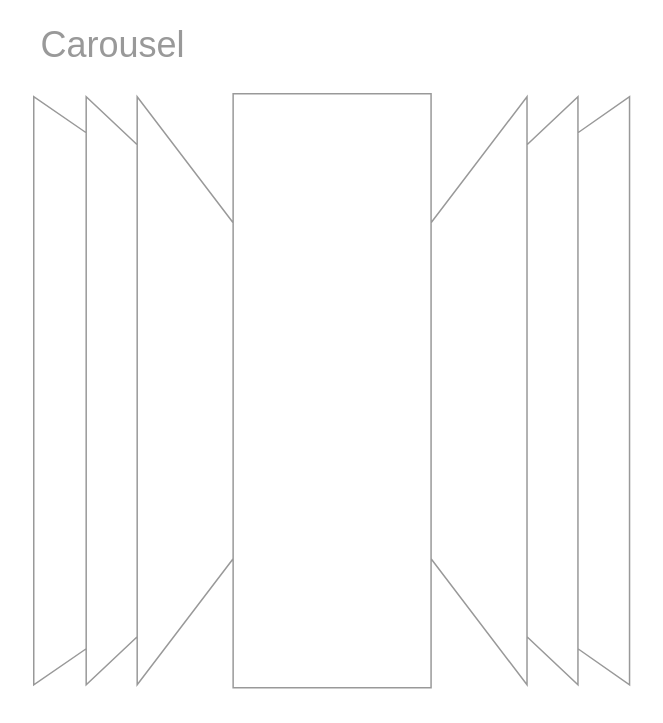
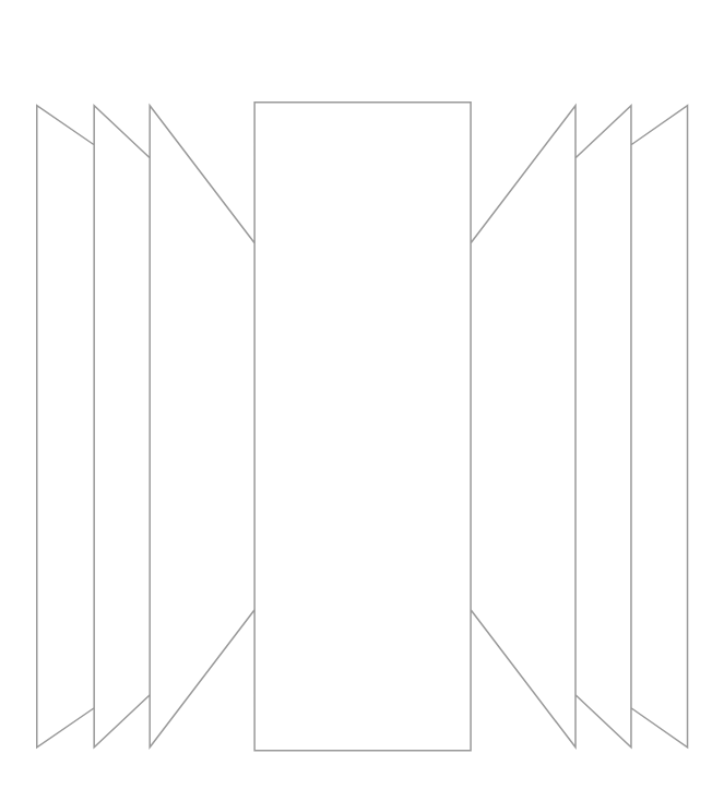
- <mxCell id="2" value="Carousel" style="html=1;shadow=0;dashed=0;shape=mxgraph.bootstrap.rect;strokeColor=none;fillColor=none;fontColor=#999999;align=left;spacingLeft=5;whiteSpace=wrap;rounded=0;fontSize=24;" parent="1" vertex="1"><mxGeometry x="20" y="20" width="200" height="20" as="geometry" /></mxCell>
